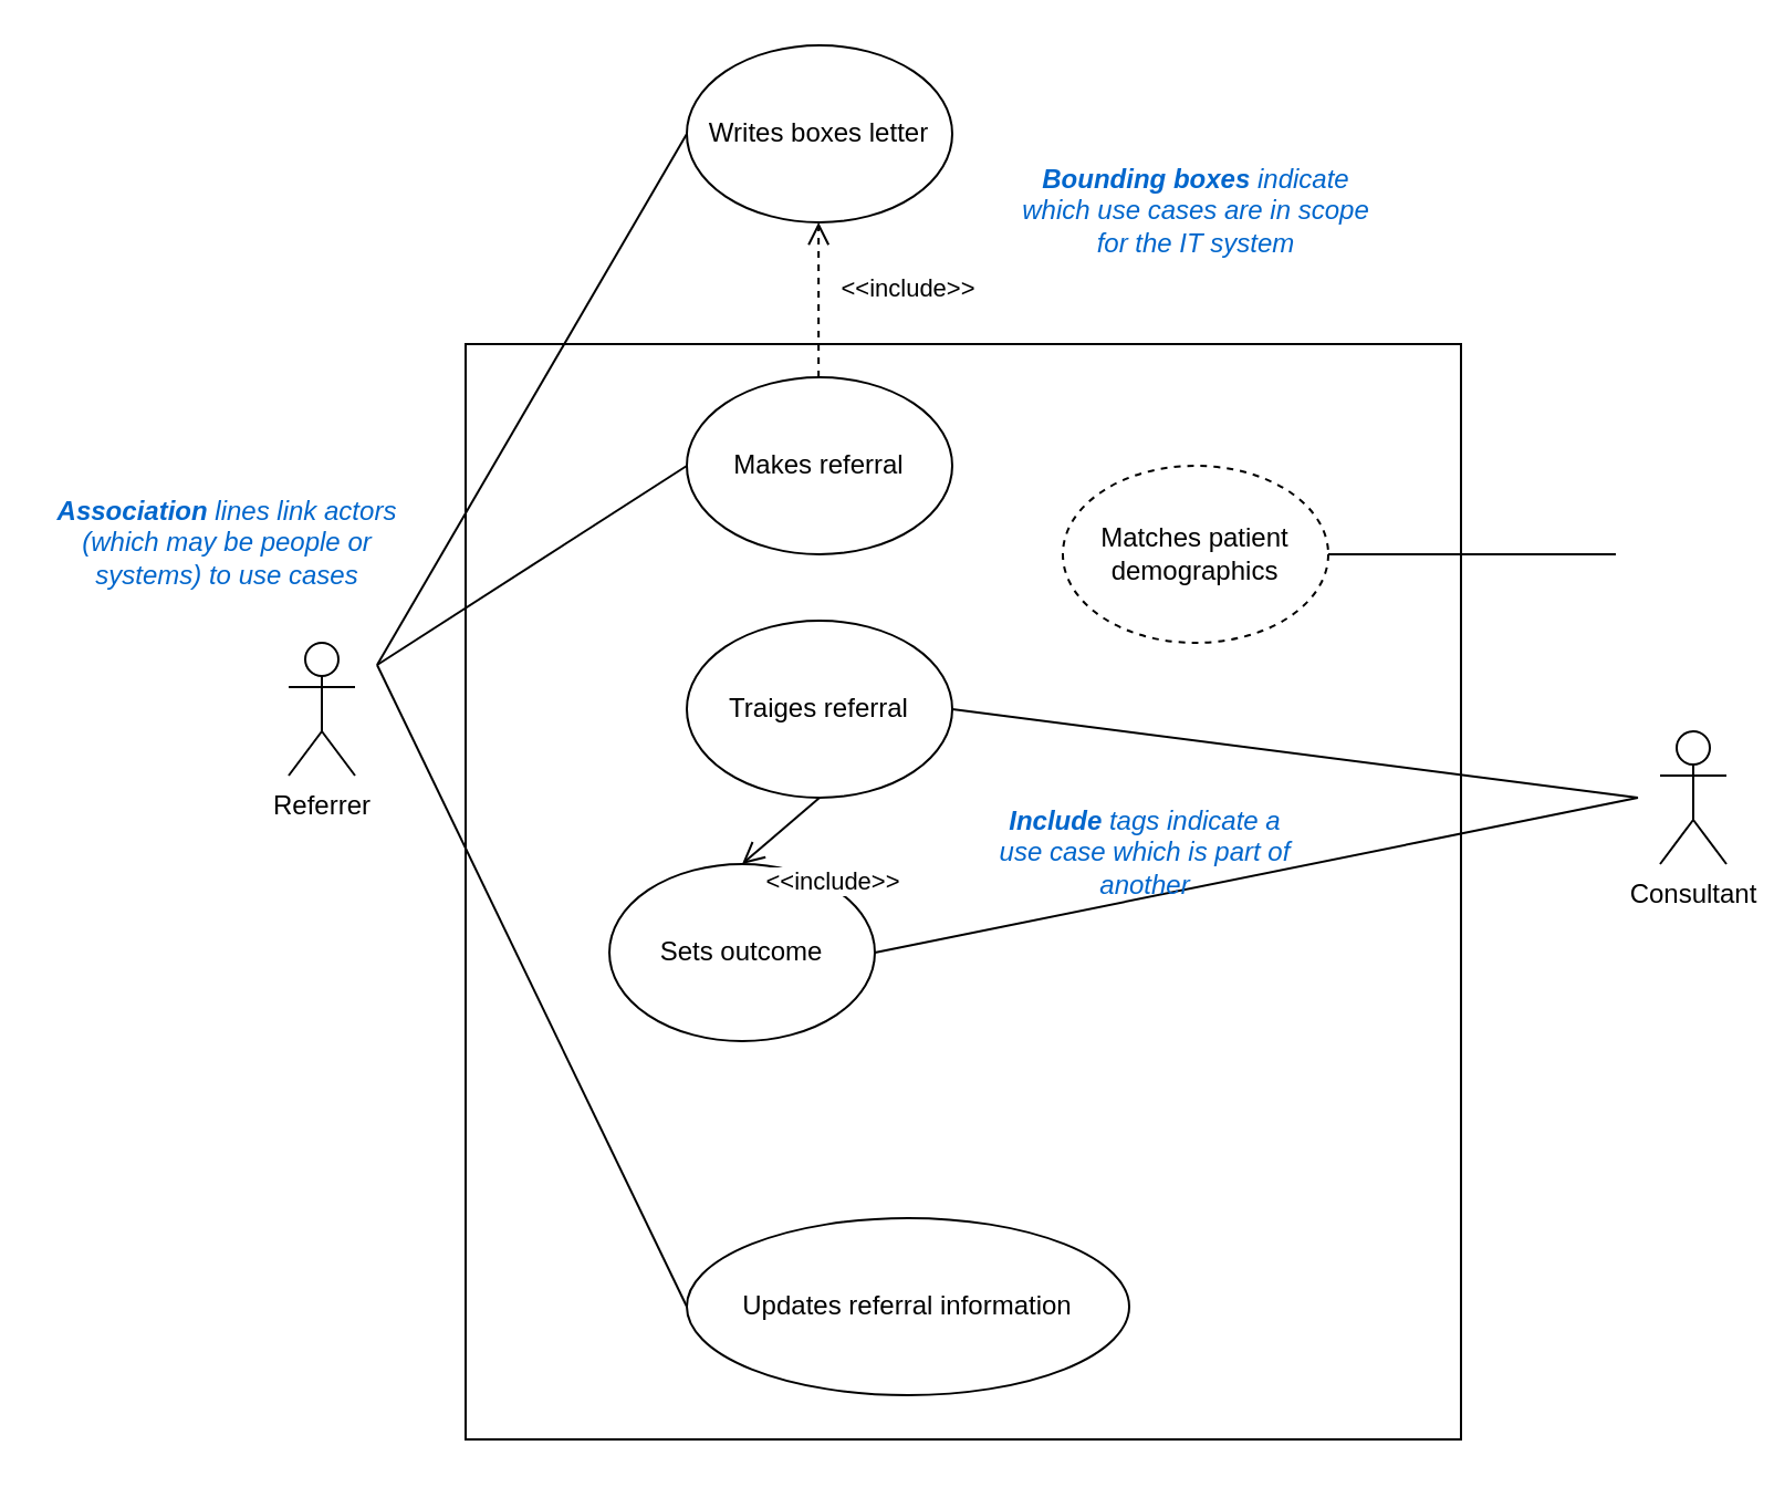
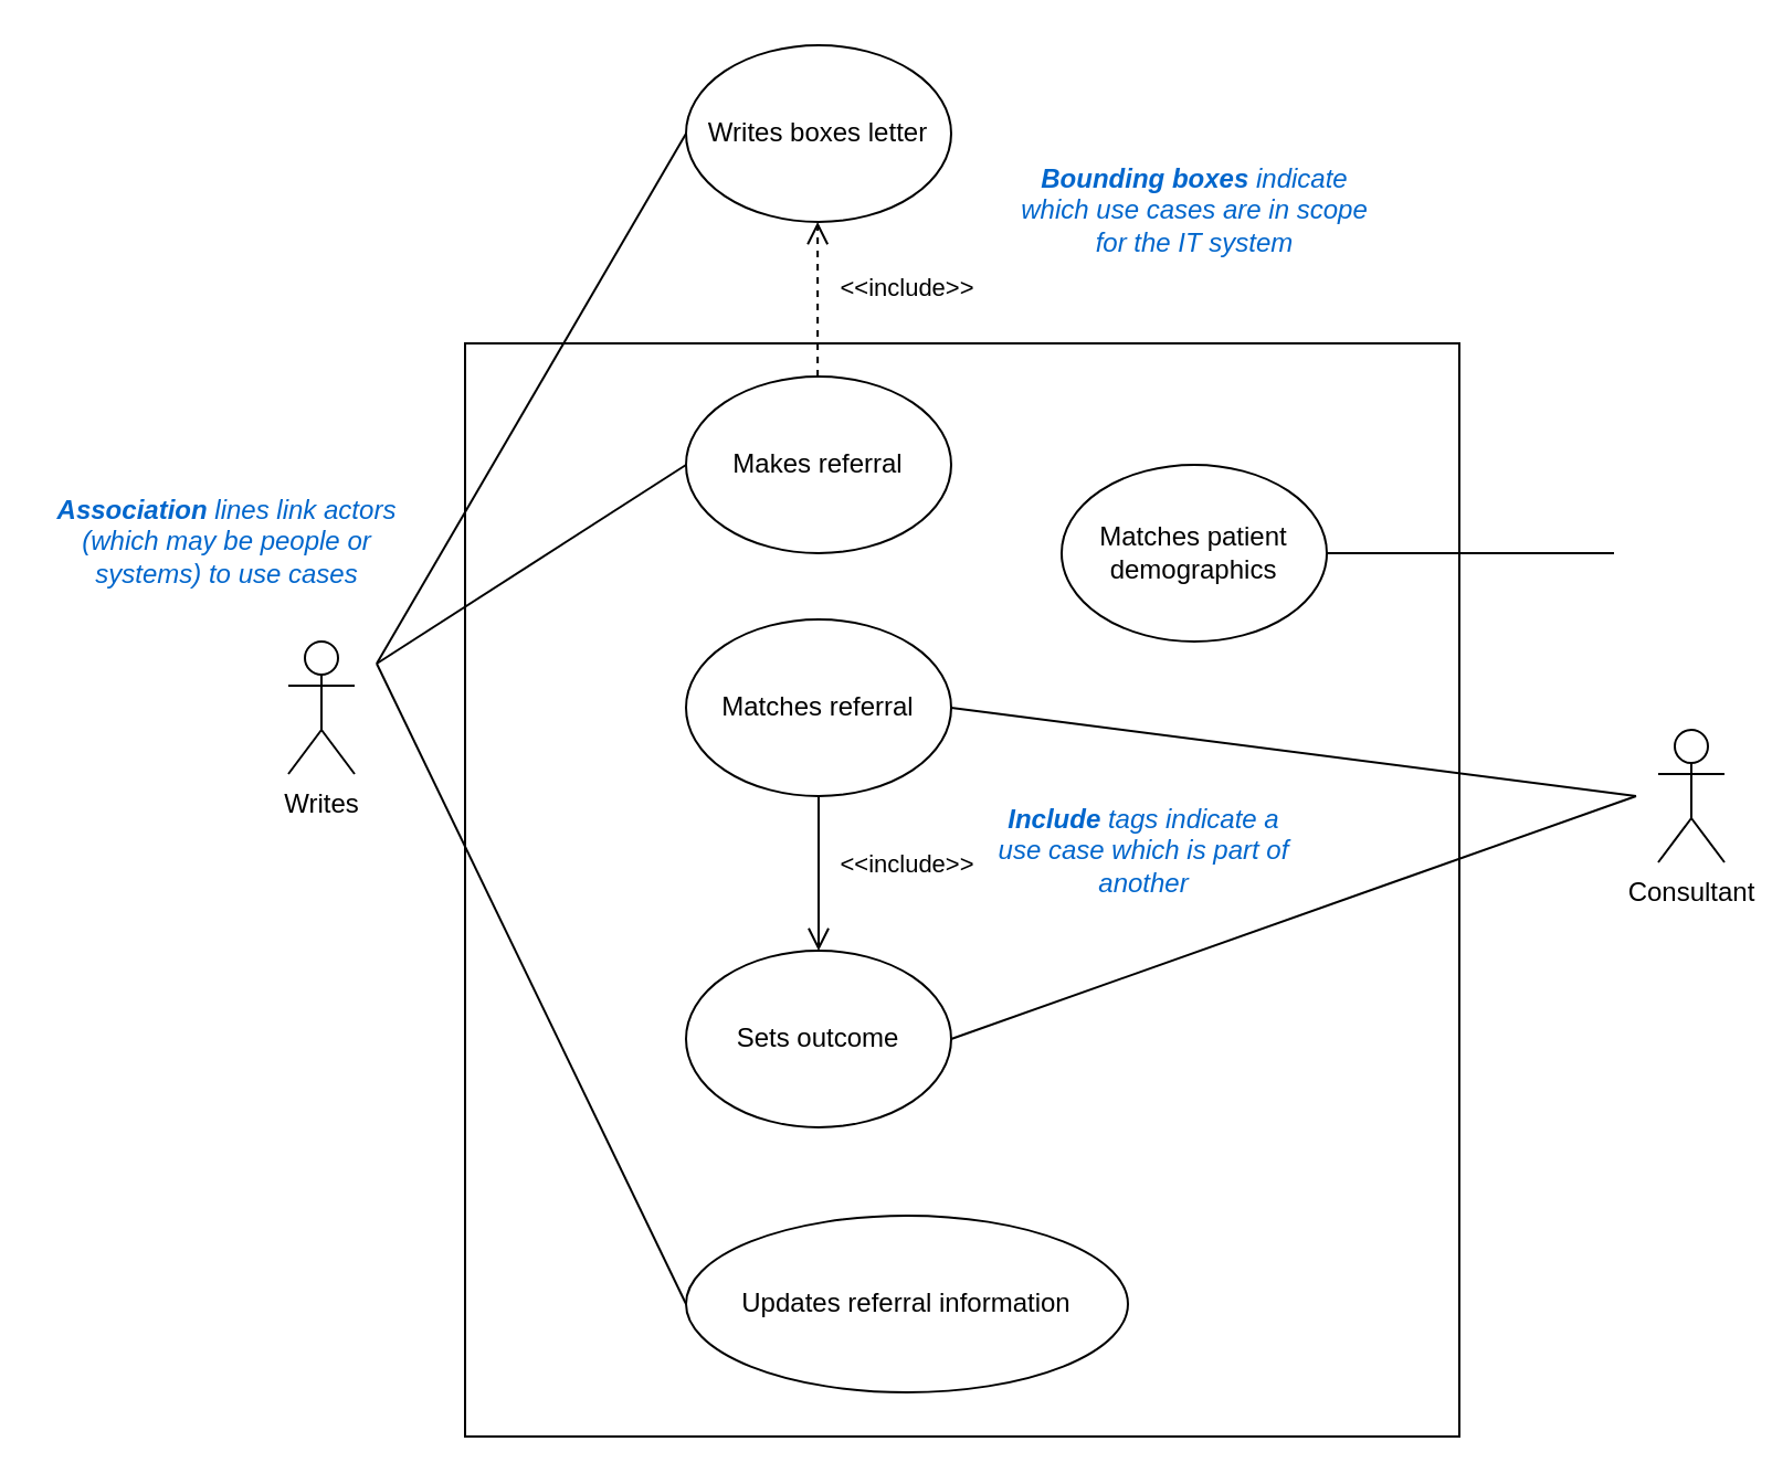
- <mxCell id="17" value="Matches patient demographics" style="ellipse;whiteSpace=wrap;html=1;dashed=1;" vertex="1" parent="1"><mxGeometry x="480" y="210" width="120" height="80" as="geometry" /></mxCell>
+ <mxCell id="17" value="Matches patient demographics" style="ellipse;whiteSpace=wrap;html=1;" vertex="1" parent="1"><mxGeometry x="480" y="210" width="120" height="80" as="geometry" /></mxCell>
- <mxCell id="6" value="Traiges referral" style="ellipse;whiteSpace=wrap;html=1;" vertex="1" parent="1"><mxGeometry x="310" y="280" width="120" height="80" as="geometry" /></mxCell>
+ <mxCell id="6" value="Matches referral" style="ellipse;whiteSpace=wrap;html=1;" vertex="1" parent="1"><mxGeometry x="310" y="280" width="120" height="80" as="geometry" /></mxCell>
- <mxCell id="2" value="Referrer" style="shape=umlActor;verticalLabelPosition=bottom;verticalAlign=top;html=1;outlineConnect=0;" vertex="1" parent="1"><mxGeometry x="130" y="290" width="30" height="60" as="geometry" /></mxCell>
+ <mxCell id="2" value="Writes" style="shape=umlActor;verticalLabelPosition=bottom;verticalAlign=top;html=1;outlineConnect=0;" vertex="1" parent="1"><mxGeometry x="130" y="290" width="30" height="60" as="geometry" /></mxCell>
- <mxCell id="7" value="Sets outcome" style="ellipse;whiteSpace=wrap;html=1;" vertex="1" parent="1"><mxGeometry x="275" y="390" width="120" height="80" as="geometry" /></mxCell>
+ <mxCell id="7" value="Sets outcome" style="ellipse;whiteSpace=wrap;html=1;" vertex="1" parent="1"><mxGeometry x="310" y="430" width="120" height="80" as="geometry" /></mxCell>
